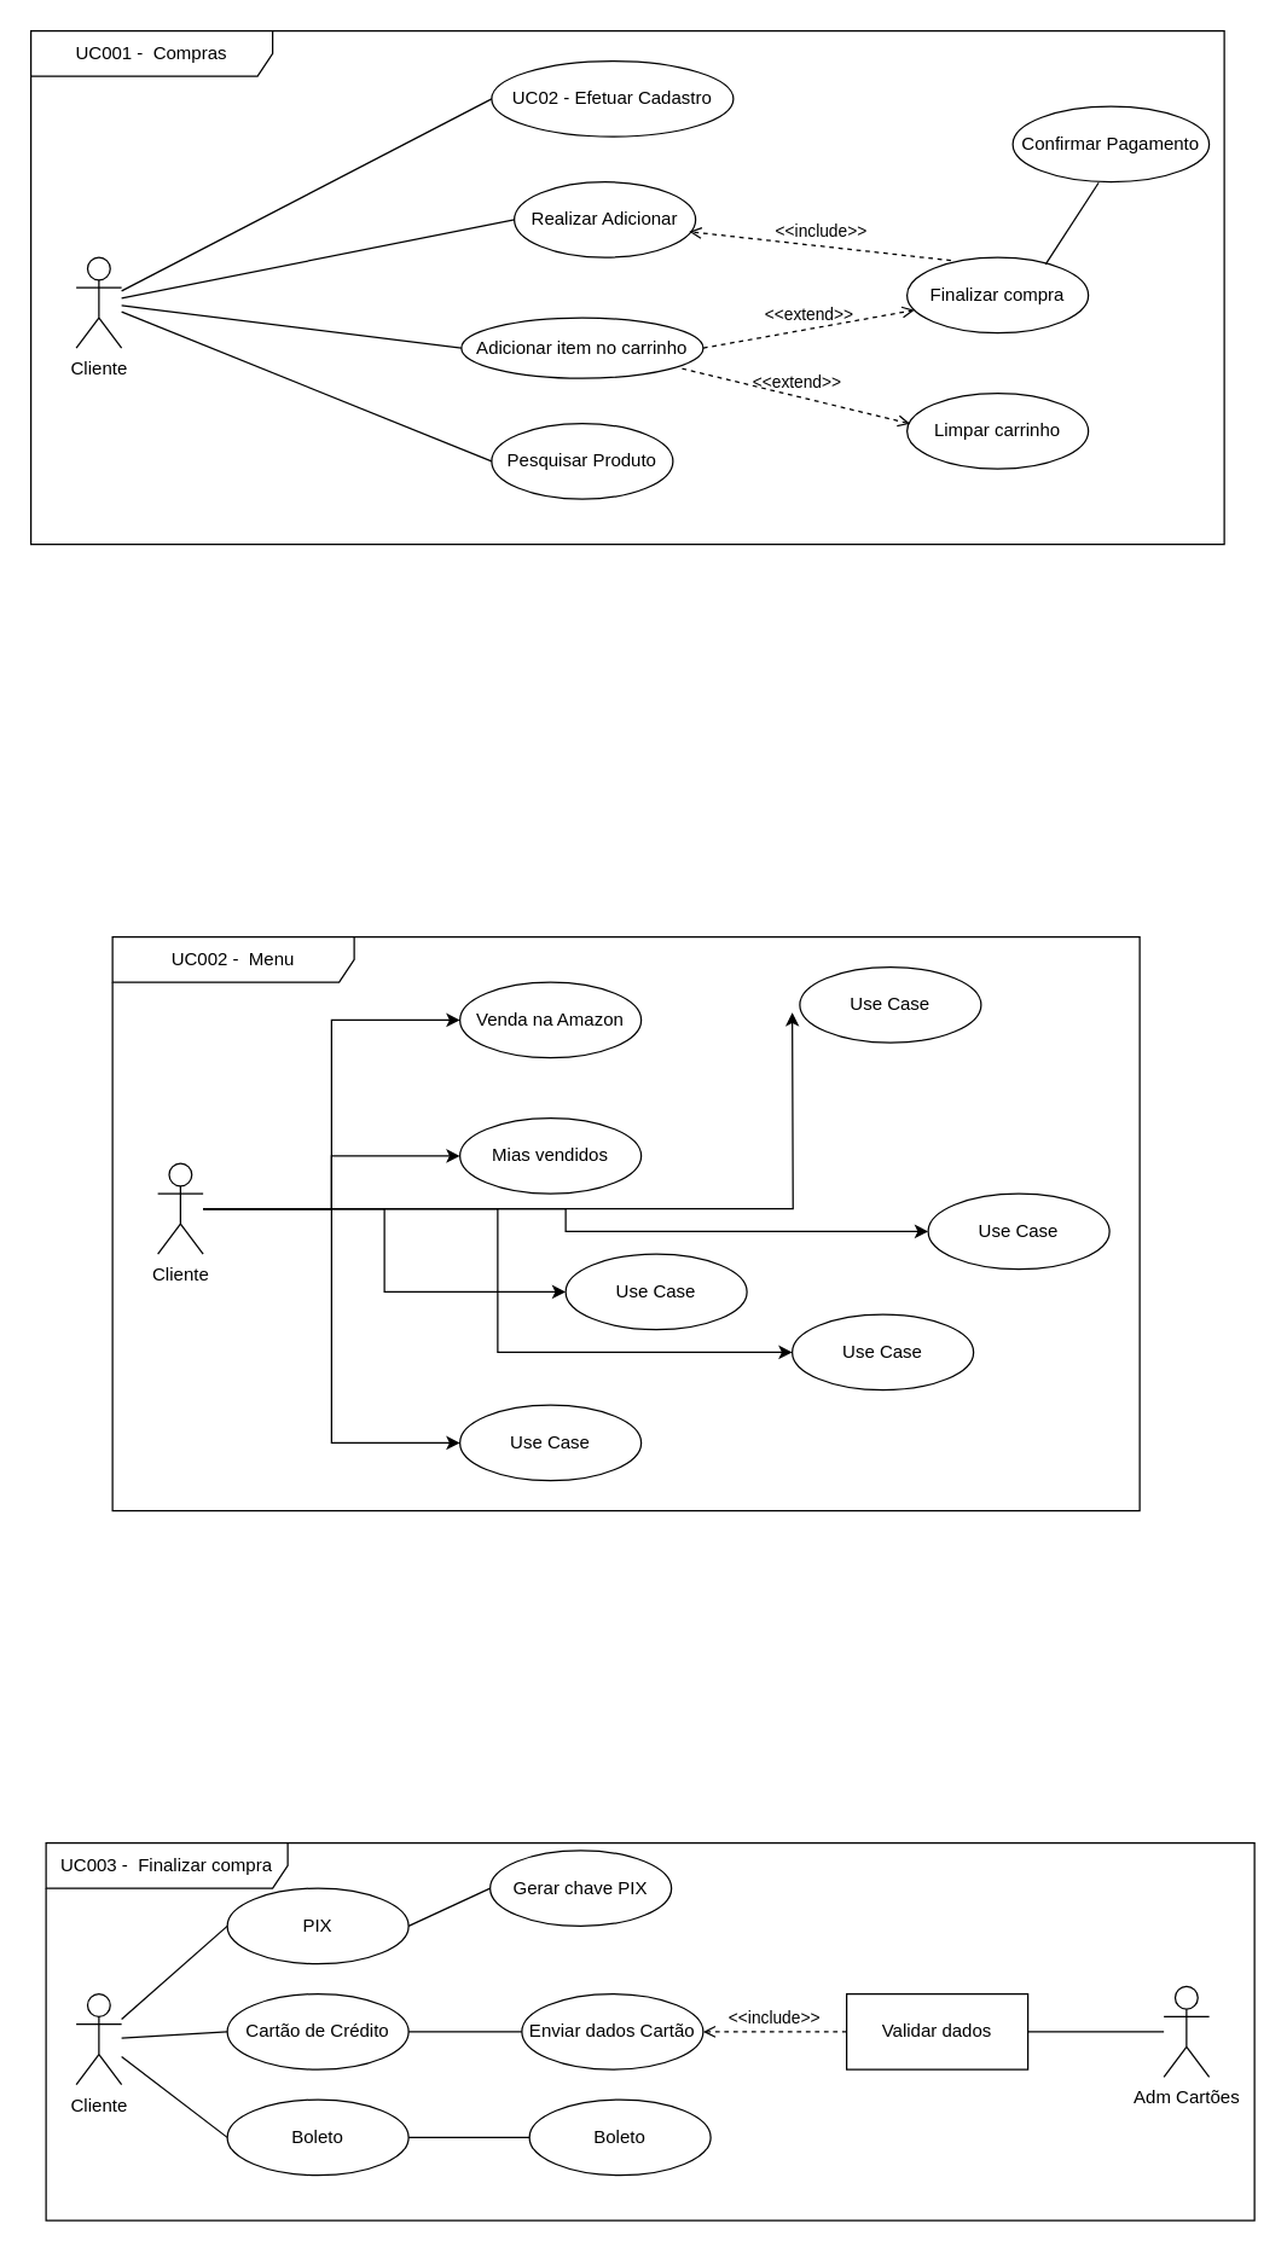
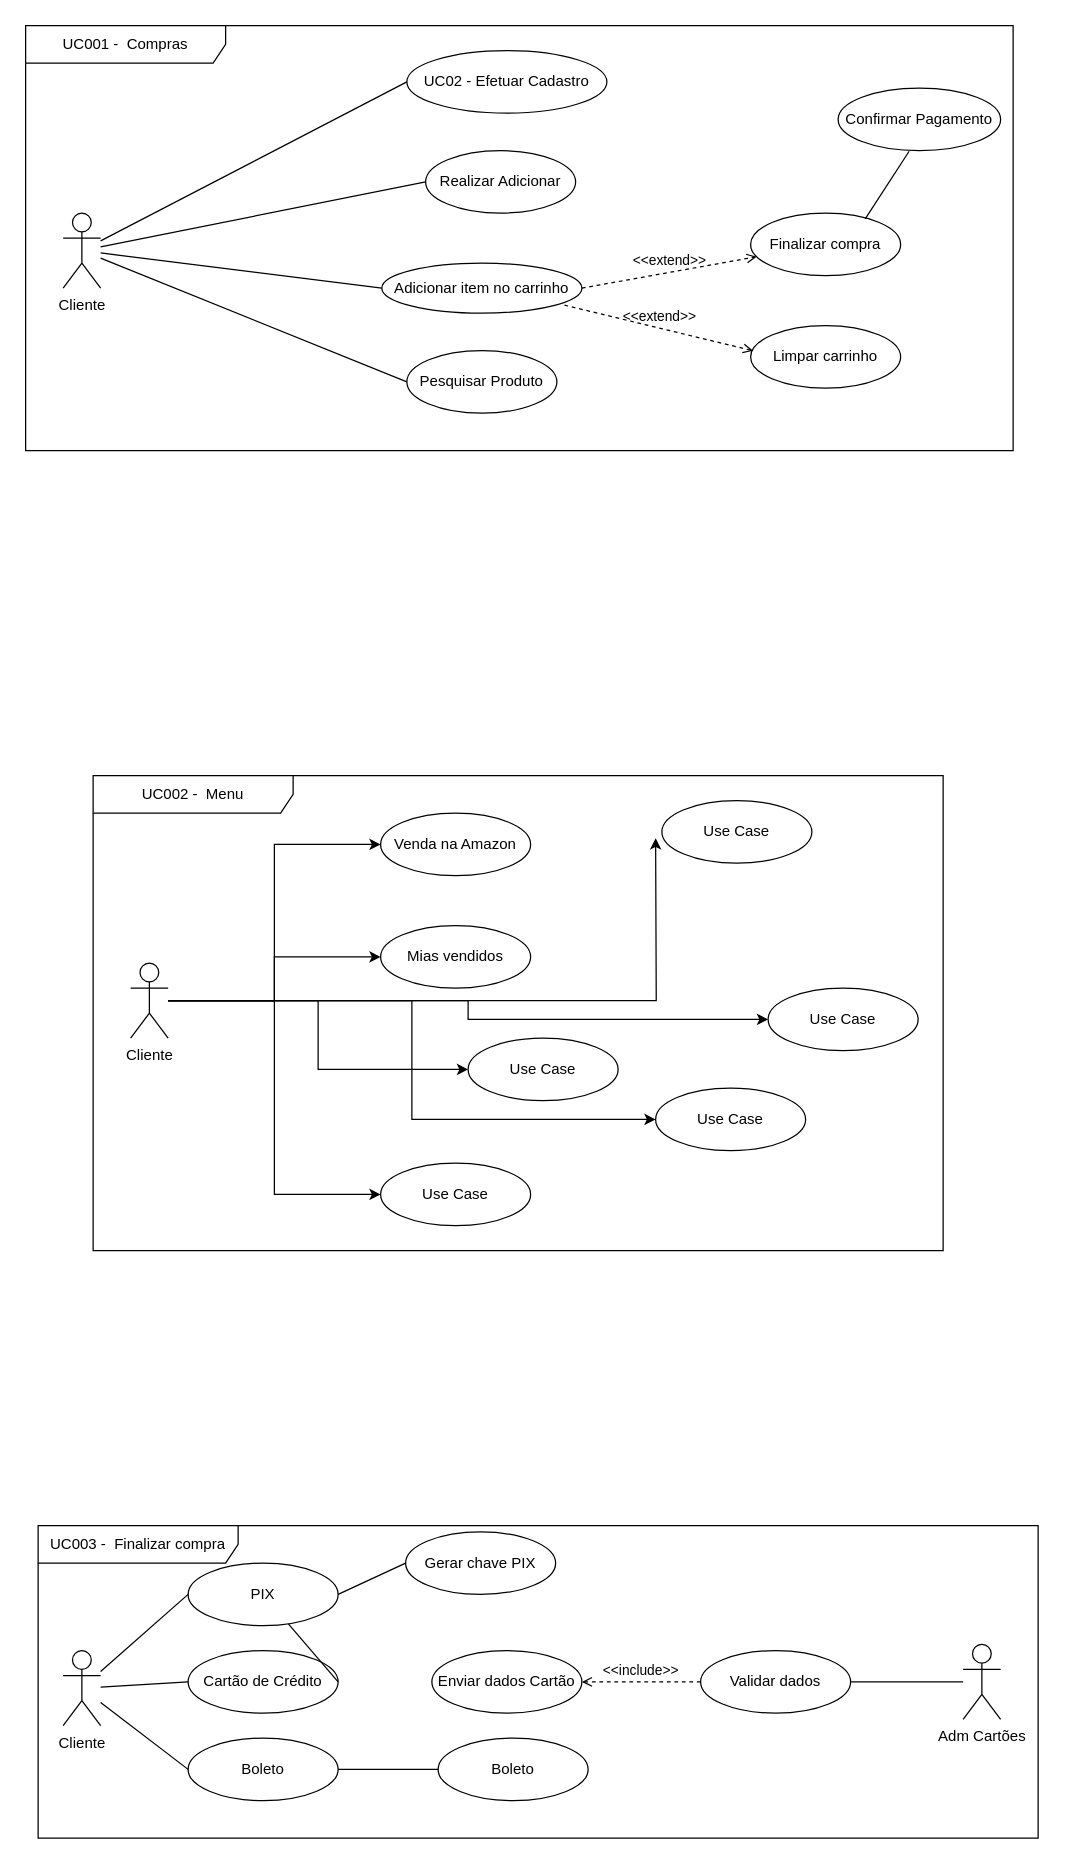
- <mxCell id="8" value="&amp;lt;&amp;lt;include&amp;gt;&amp;gt;" style="html=1;verticalAlign=bottom;labelBackgroundColor=none;endArrow=open;endFill=0;dashed=1;rounded=0;exitX=0.242;exitY=0.04;exitDx=0;exitDy=0;entryX=0.965;entryY=0.659;entryDx=0;entryDy=0;entryPerimeter=0;exitPerimeter=0;" edge="1" parent="1" source="7" target="4"><mxGeometry width="160" relative="1" as="geometry"><mxPoint x="410" y="130" as="sourcePoint" /><mxPoint x="570" y="130" as="targetPoint" /></mxGeometry></mxCell>
- <mxCell id="45" value="" style="endArrow=none;html=1;rounded=0;entryX=0;entryY=0.5;entryDx=0;entryDy=0;exitX=1;exitY=0.5;exitDx=0;exitDy=0;" edge="1" parent="1" source="38" target="41"><mxGeometry width="50" height="50" relative="1" as="geometry"><mxPoint x="230" y="1381" as="sourcePoint" /><mxPoint x="360" y="1359" as="targetPoint" /></mxGeometry></mxCell>
+ <mxCell id="45" value="" style="endArrow=none;html=1;rounded=0;exitX=1;exitY=0.5;exitDx=0;exitDy=0;" edge="1" parent="1" source="38" target="37"><mxGeometry width="50" height="50" relative="1" as="geometry"><mxPoint x="230" y="1381" as="sourcePoint" /><mxPoint x="360" y="1359" as="targetPoint" /></mxGeometry></mxCell>
- <mxCell id="49" value="Validar dados" style="whiteSpace=wrap;html=1;rounded=0;" vertex="1" parent="1"><mxGeometry x="560" y="1320" width="120" height="50" as="geometry" /></mxCell>
+ <mxCell id="49" value="Validar dados" style="ellipse;whiteSpace=wrap;html=1;" vertex="1" parent="1"><mxGeometry x="560" y="1320" width="120" height="50" as="geometry" /></mxCell>
